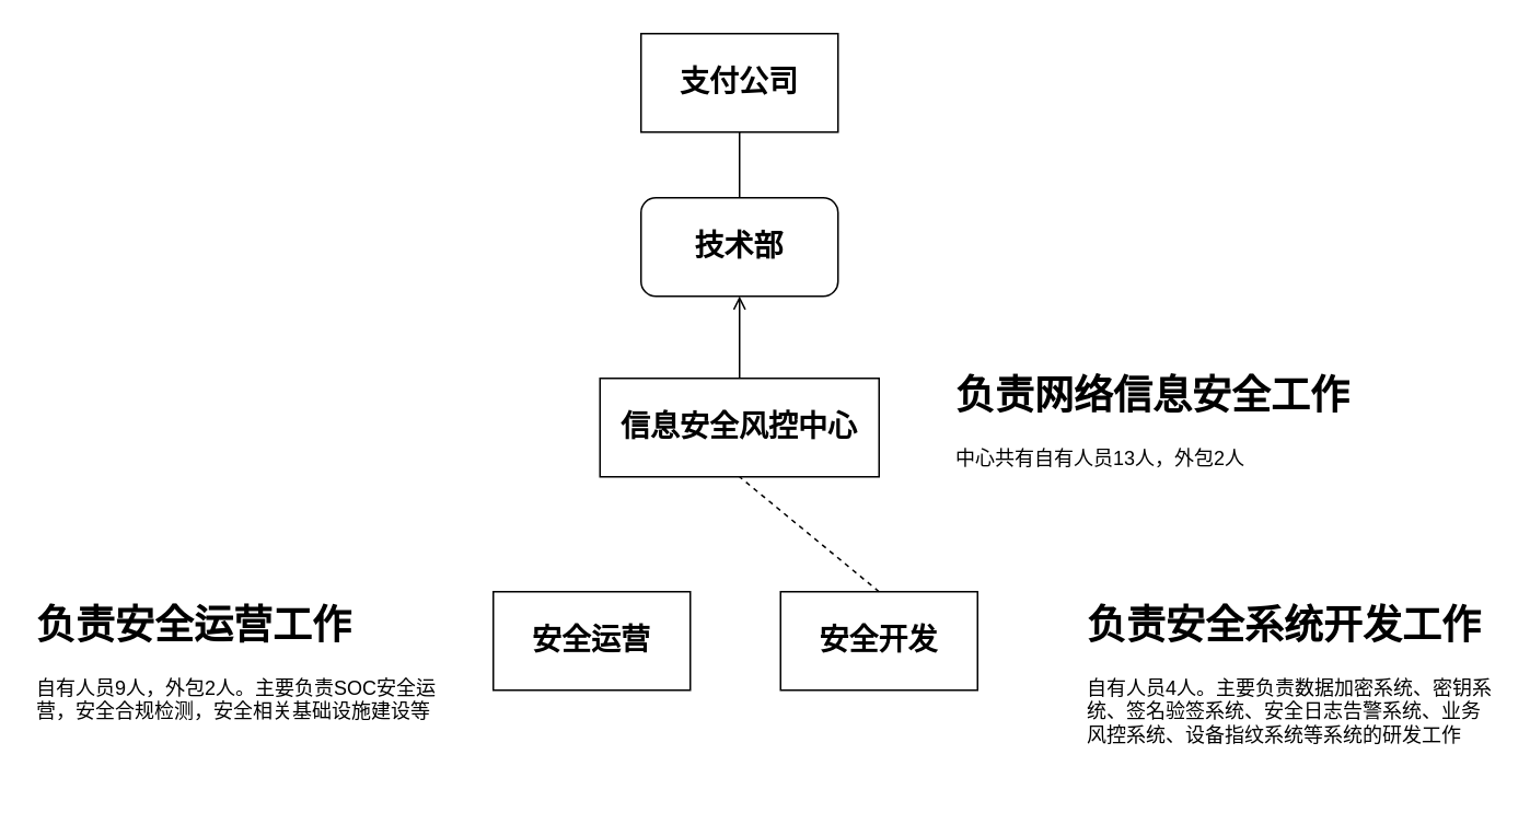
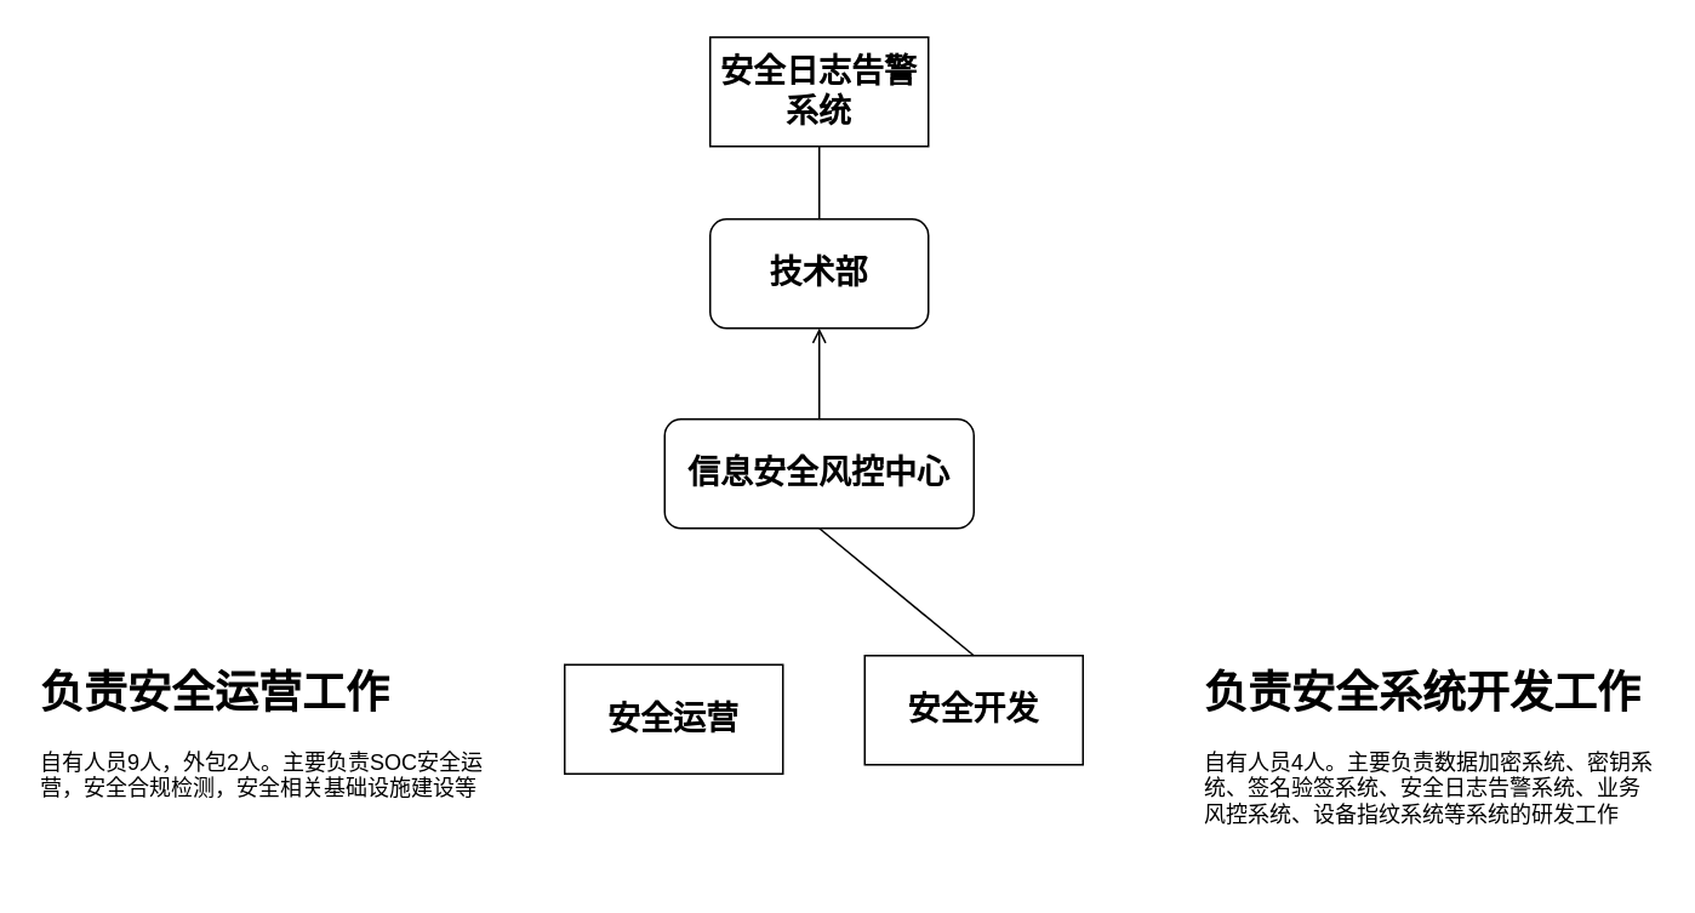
- <mxCell id="2" value="支付公司" style="rounded=0;whiteSpace=wrap;html=1;fontSize=18;fontStyle=1" vertex="1" parent="1"><mxGeometry x="390" y="20" width="120" height="60" as="geometry" /></mxCell>
+ <mxCell id="2" value="安全日志告警系统" style="rounded=0;whiteSpace=wrap;html=1;fontSize=18;fontStyle=1" vertex="1" parent="1"><mxGeometry x="390" y="20" width="120" height="60" as="geometry" /></mxCell>
- <mxCell id="7" value="信息安全风控中心" style="rounded=0;whiteSpace=wrap;html=1;fontSize=18;fontStyle=1" vertex="1" parent="1"><mxGeometry x="365" y="230" width="170" height="60" as="geometry" /></mxCell>
+ <mxCell id="7" value="信息安全风控中心" style="whiteSpace=wrap;html=1;fontSize=18;fontStyle=1;rounded=1;" vertex="1" parent="1"><mxGeometry x="365" y="230" width="170" height="60" as="geometry" /></mxCell>
- <mxCell id="10" value="&lt;h1 style=&quot;margin-top: 0px;&quot;&gt;负责网络信息安全工作&lt;/h1&gt;&lt;p&gt;中心共有自有人员13人，外包2人&lt;/p&gt;" style="text;html=1;whiteSpace=wrap;overflow=hidden;rounded=0;" vertex="1" parent="1"><mxGeometry x="580" y="220" width="250" height="120" as="geometry" /></mxCell>
- <mxCell id="9" value="" style="endArrow=none;html=1;rounded=0;entryX=0.5;entryY=1;entryDx=0;entryDy=0;exitX=0.5;exitY=0;exitDx=0;exitDy=0;dashed=1;" edge="1" parent="1" source="5" target="7"><mxGeometry width="50" height="50" relative="1" as="geometry"><mxPoint x="370" y="370" as="sourcePoint" /><mxPoint x="460" y="300" as="targetPoint" /></mxGeometry></mxCell>
+ <mxCell id="9" value="" style="endArrow=none;html=1;rounded=0;entryX=0.5;entryY=1;entryDx=0;entryDy=0;exitX=0.5;exitY=0;exitDx=0;exitDy=0;" edge="1" parent="1" source="5" target="7"><mxGeometry width="50" height="50" relative="1" as="geometry"><mxPoint x="370" y="370" as="sourcePoint" /><mxPoint x="460" y="300" as="targetPoint" /></mxGeometry></mxCell>
- <mxCell id="4" value="安全运营" style="rounded=0;whiteSpace=wrap;html=1;fontSize=18;fontStyle=1" vertex="1" parent="1"><mxGeometry x="300" y="360" width="120" height="60" as="geometry" /></mxCell>
+ <mxCell id="4" value="安全运营" style="rounded=0;whiteSpace=wrap;html=1;fontSize=18;fontStyle=1" vertex="1" parent="1"><mxGeometry x="310" y="365" width="120" height="60" as="geometry" /></mxCell>
